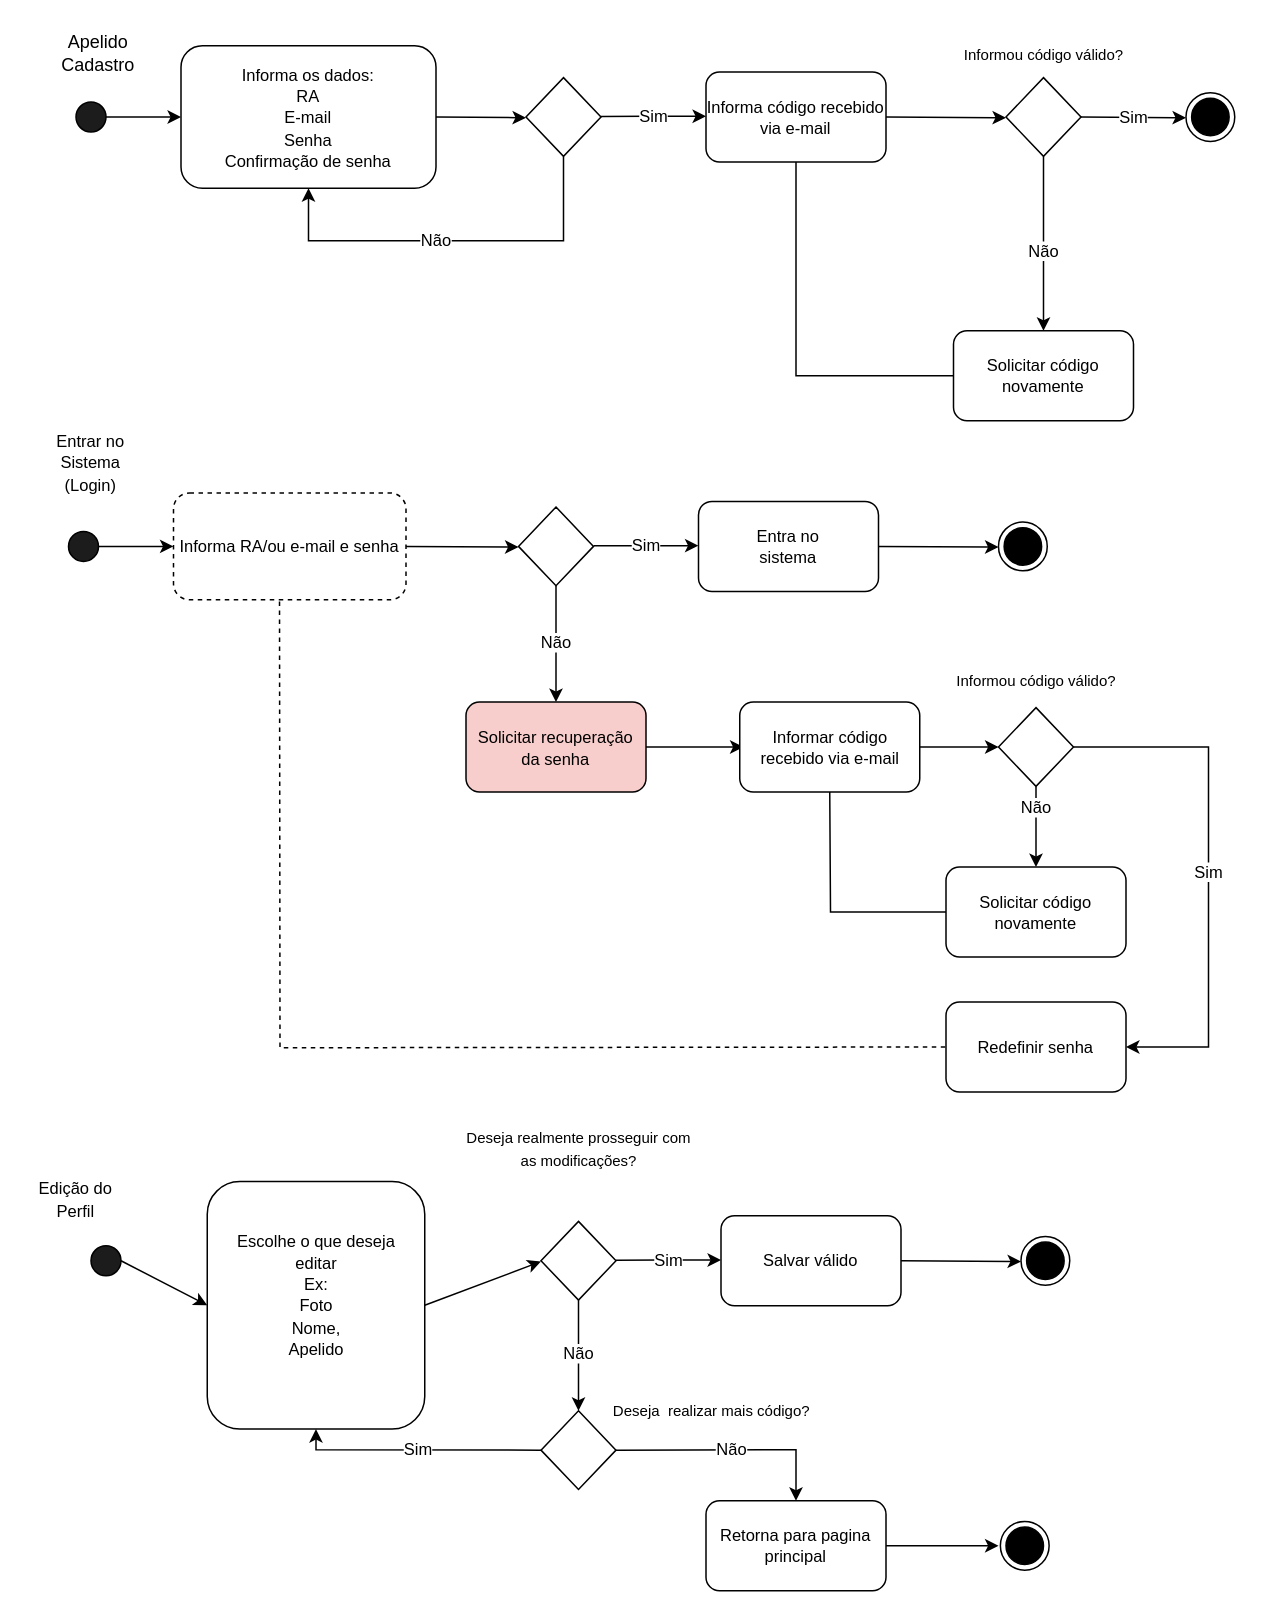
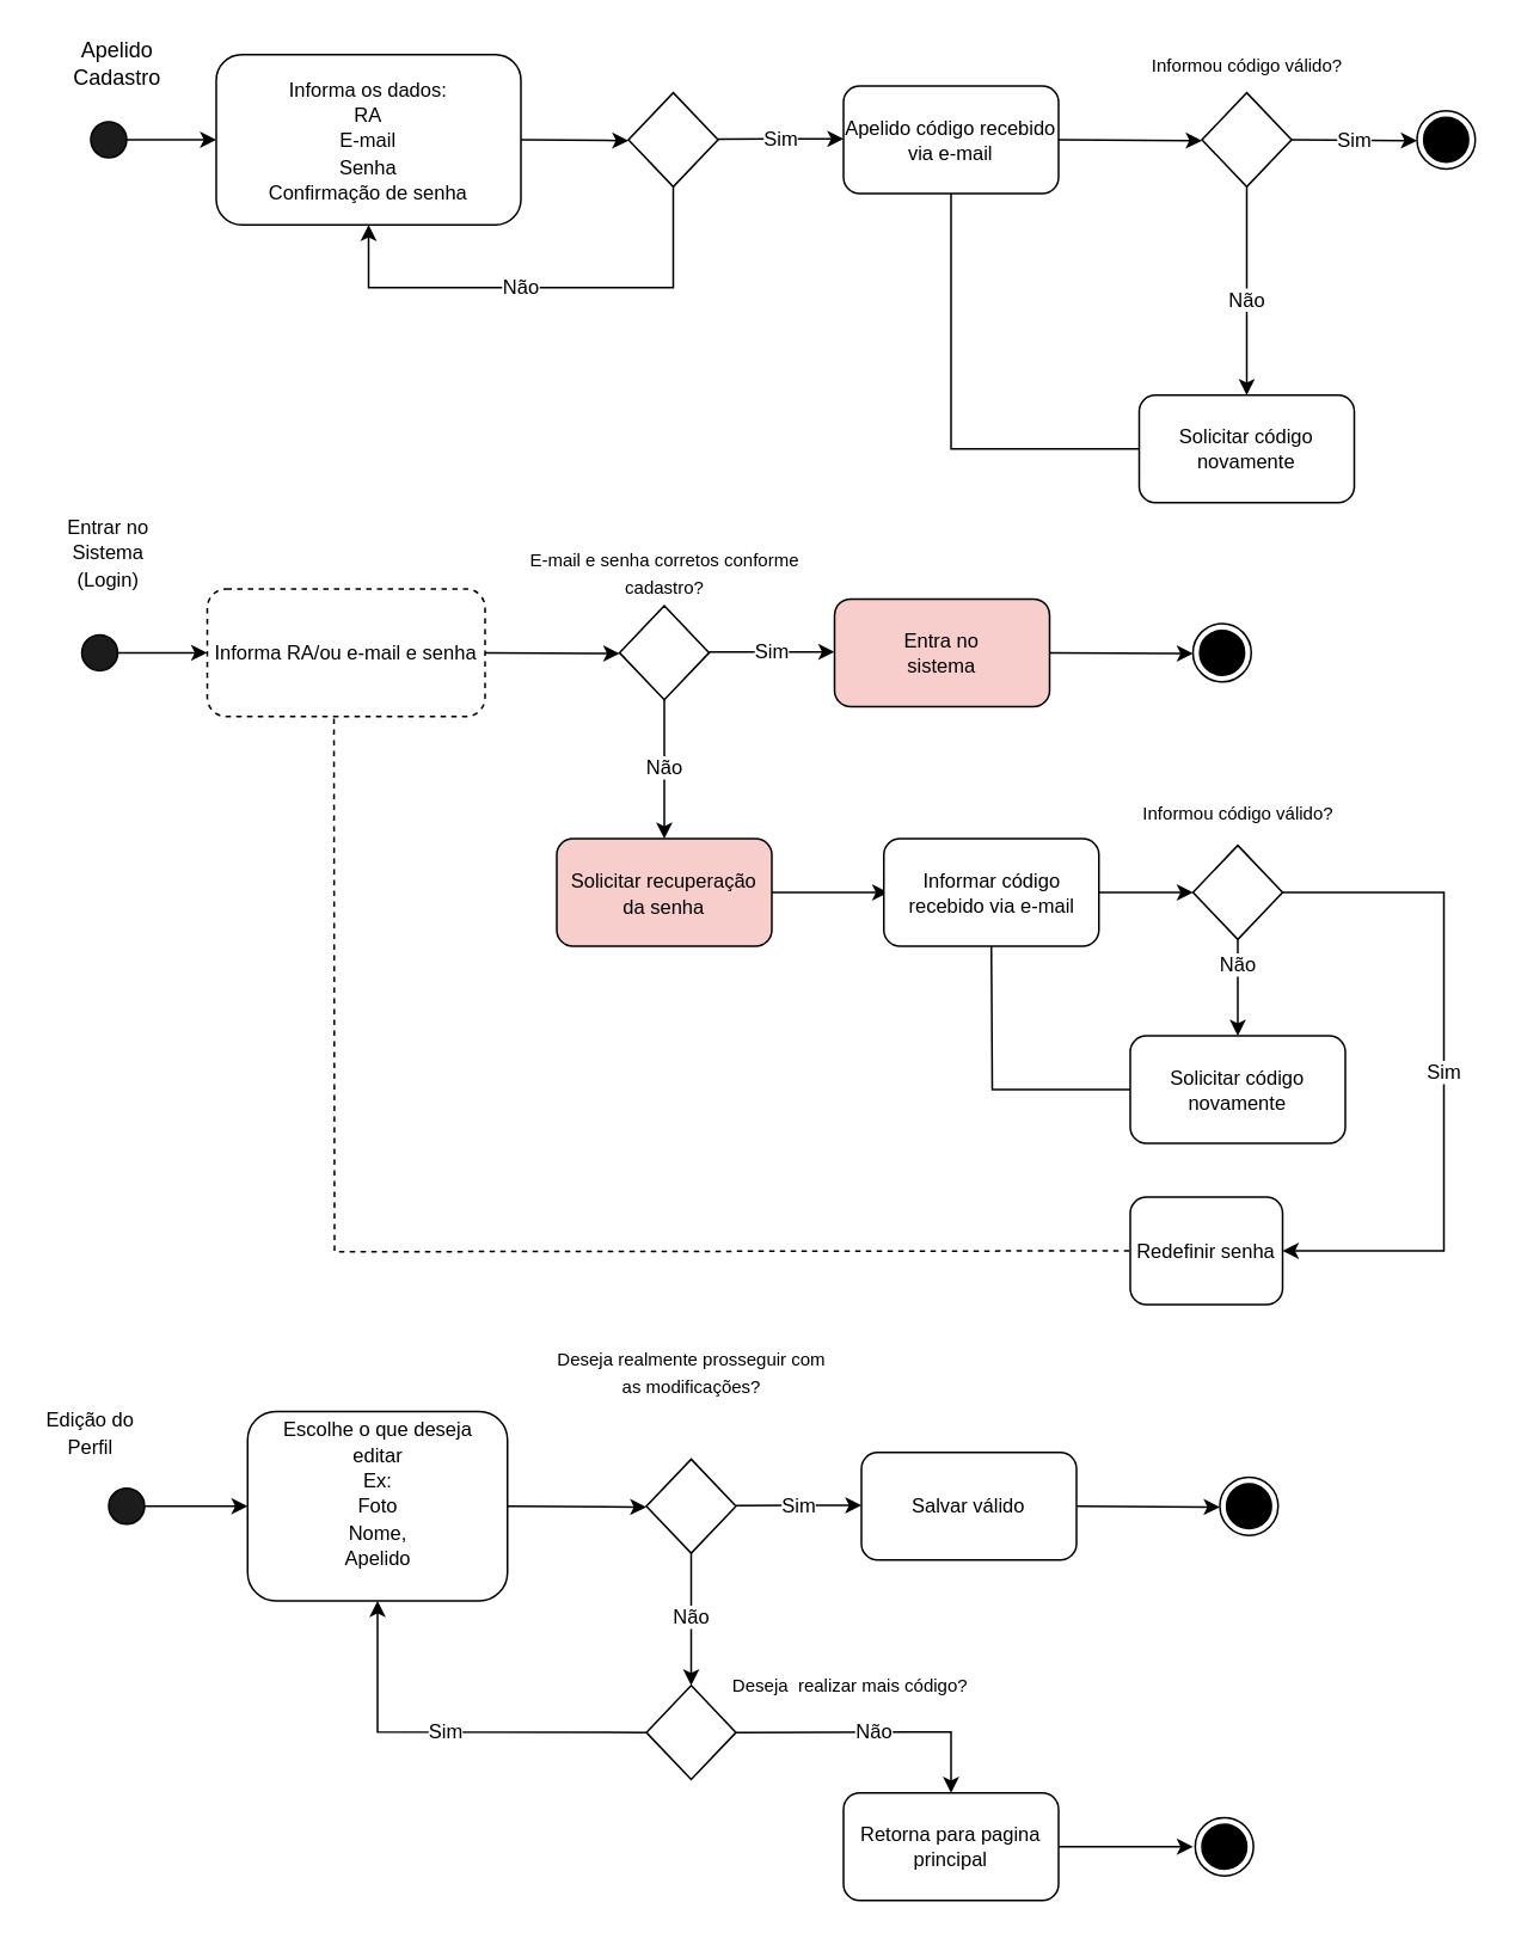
- <mxCell id="10" value="Informa código recebido via e-mail" style="rounded=1;whiteSpace=wrap;html=1;fontSize=11;" parent="1" vertex="1"><mxGeometry x="470" y="47.5" width="120" height="60" as="geometry" /></mxCell>
+ <mxCell id="10" value="Apelido código recebido via e-mail" style="rounded=1;whiteSpace=wrap;html=1;fontSize=11;" parent="1" vertex="1"><mxGeometry x="470" y="47.5" width="120" height="60" as="geometry" /></mxCell>
+ <mxCell id="25" value="&lt;font style=&quot;font-size: 10px;&quot;&gt;E-mail e senha corretos conforme cadastro?&lt;/font&gt;" style="text;strokeColor=none;align=center;fillColor=none;html=1;verticalAlign=middle;whiteSpace=wrap;rounded=0;" parent="1" vertex="1"><mxGeometry x="292.5" y="303.75" width="155" height="30" as="geometry" /></mxCell>
- <mxCell id="28" value="Entra no&lt;br&gt;sistema" style="rounded=1;whiteSpace=wrap;html=1;fontSize=11;" parent="1" vertex="1"><mxGeometry x="465" y="333.75" width="120" height="60" as="geometry" /></mxCell>
+ <mxCell id="28" value="Entra no&lt;br&gt;sistema" style="rounded=1;whiteSpace=wrap;html=1;fontSize=11;fillColor=#f8cecc;" parent="1" vertex="1"><mxGeometry x="465" y="333.75" width="120" height="60" as="geometry" /></mxCell>
- <mxCell id="43" value="Redefinir senha" style="rounded=1;whiteSpace=wrap;html=1;fontSize=11;" parent="1" vertex="1"><mxGeometry x="630" y="667.5" width="120" height="60" as="geometry" /></mxCell>
+ <mxCell id="43" value="Redefinir senha" style="rounded=1;whiteSpace=wrap;html=1;fontSize=11;" parent="1" vertex="1"><mxGeometry x="630" y="667.5" width="85" height="60" as="geometry" /></mxCell>
- <mxCell id="47" value="&lt;font style=&quot;font-size: 11px;&quot;&gt;Escolhe o que deseja&lt;br&gt;editar&lt;br&gt;Ex:&lt;br&gt;Foto&lt;br&gt;Nome,&lt;br&gt;Apelido&lt;br&gt;&lt;br&gt;&lt;/font&gt;" style="rounded=1;whiteSpace=wrap;html=1;" parent="1" vertex="1"><mxGeometry x="137.5" y="787.2" width="145" height="165" as="geometry" /></mxCell>
+ <mxCell id="47" value="&lt;font style=&quot;font-size: 11px;&quot;&gt;Escolhe o que deseja&lt;br&gt;editar&lt;br&gt;Ex:&lt;br&gt;Foto&lt;br&gt;Nome,&lt;br&gt;Apelido&lt;br&gt;&lt;br&gt;&lt;/font&gt;" style="rounded=1;whiteSpace=wrap;html=1;" parent="1" vertex="1"><mxGeometry x="137.5" y="787.2" width="145" height="105.63" as="geometry" /></mxCell>
